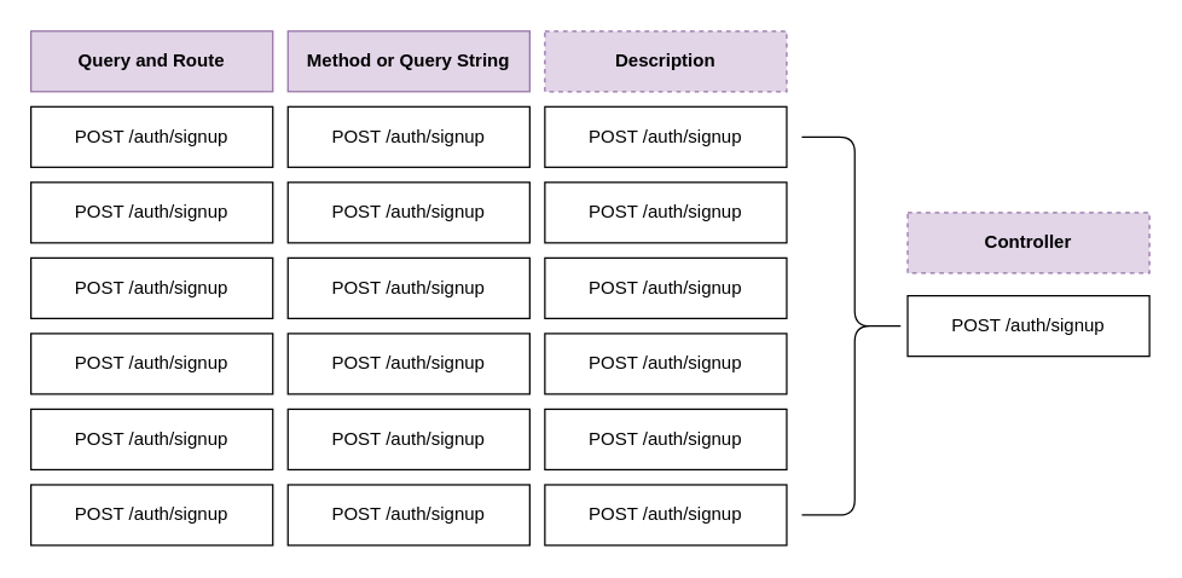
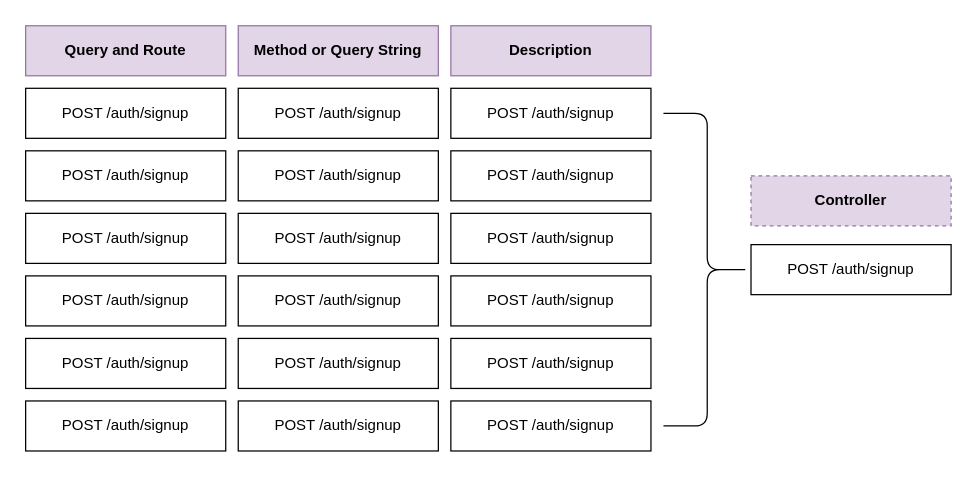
- <mxCell id="3" value="Description" style="rounded=0;whiteSpace=wrap;html=1;fillColor=#e1d5e7;strokeColor=#9673a6;fontStyle=1;dashed=1;" vertex="1" parent="1"><mxGeometry x="360" y="20" width="160" height="40" as="geometry" /></mxCell>
+ <mxCell id="3" value="Description" style="rounded=0;whiteSpace=wrap;html=1;fillColor=#e1d5e7;strokeColor=#9673a6;fontStyle=1" vertex="1" parent="1"><mxGeometry x="360" y="20" width="160" height="40" as="geometry" /></mxCell>
